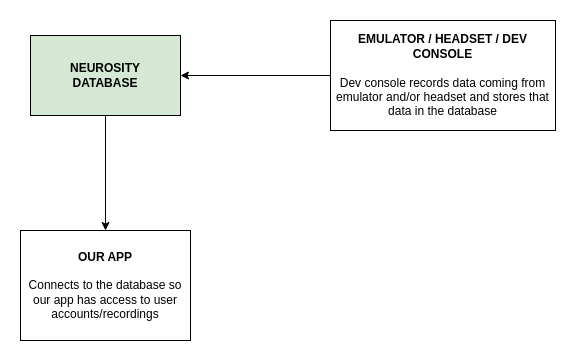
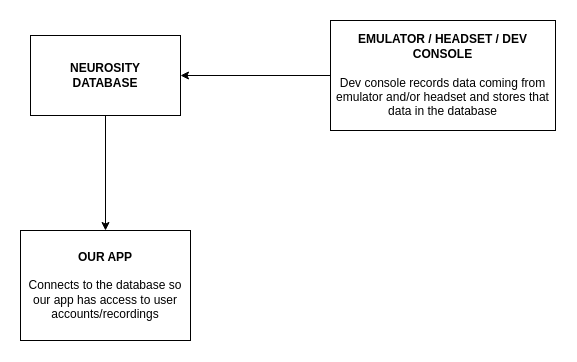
- <mxCell id="3" value="&lt;b&gt;NEUROSITY&lt;br&gt;DATABASE&lt;/b&gt;" style="rounded=0;whiteSpace=wrap;html=1;fillColor=#d5e8d4;" vertex="1" parent="1"><mxGeometry x="30" y="35" width="150" height="80" as="geometry" /></mxCell>
+ <mxCell id="3" value="&lt;b&gt;NEUROSITY&lt;br&gt;DATABASE&lt;/b&gt;" style="rounded=0;whiteSpace=wrap;html=1;" vertex="1" parent="1"><mxGeometry x="30" y="35" width="150" height="80" as="geometry" /></mxCell>
